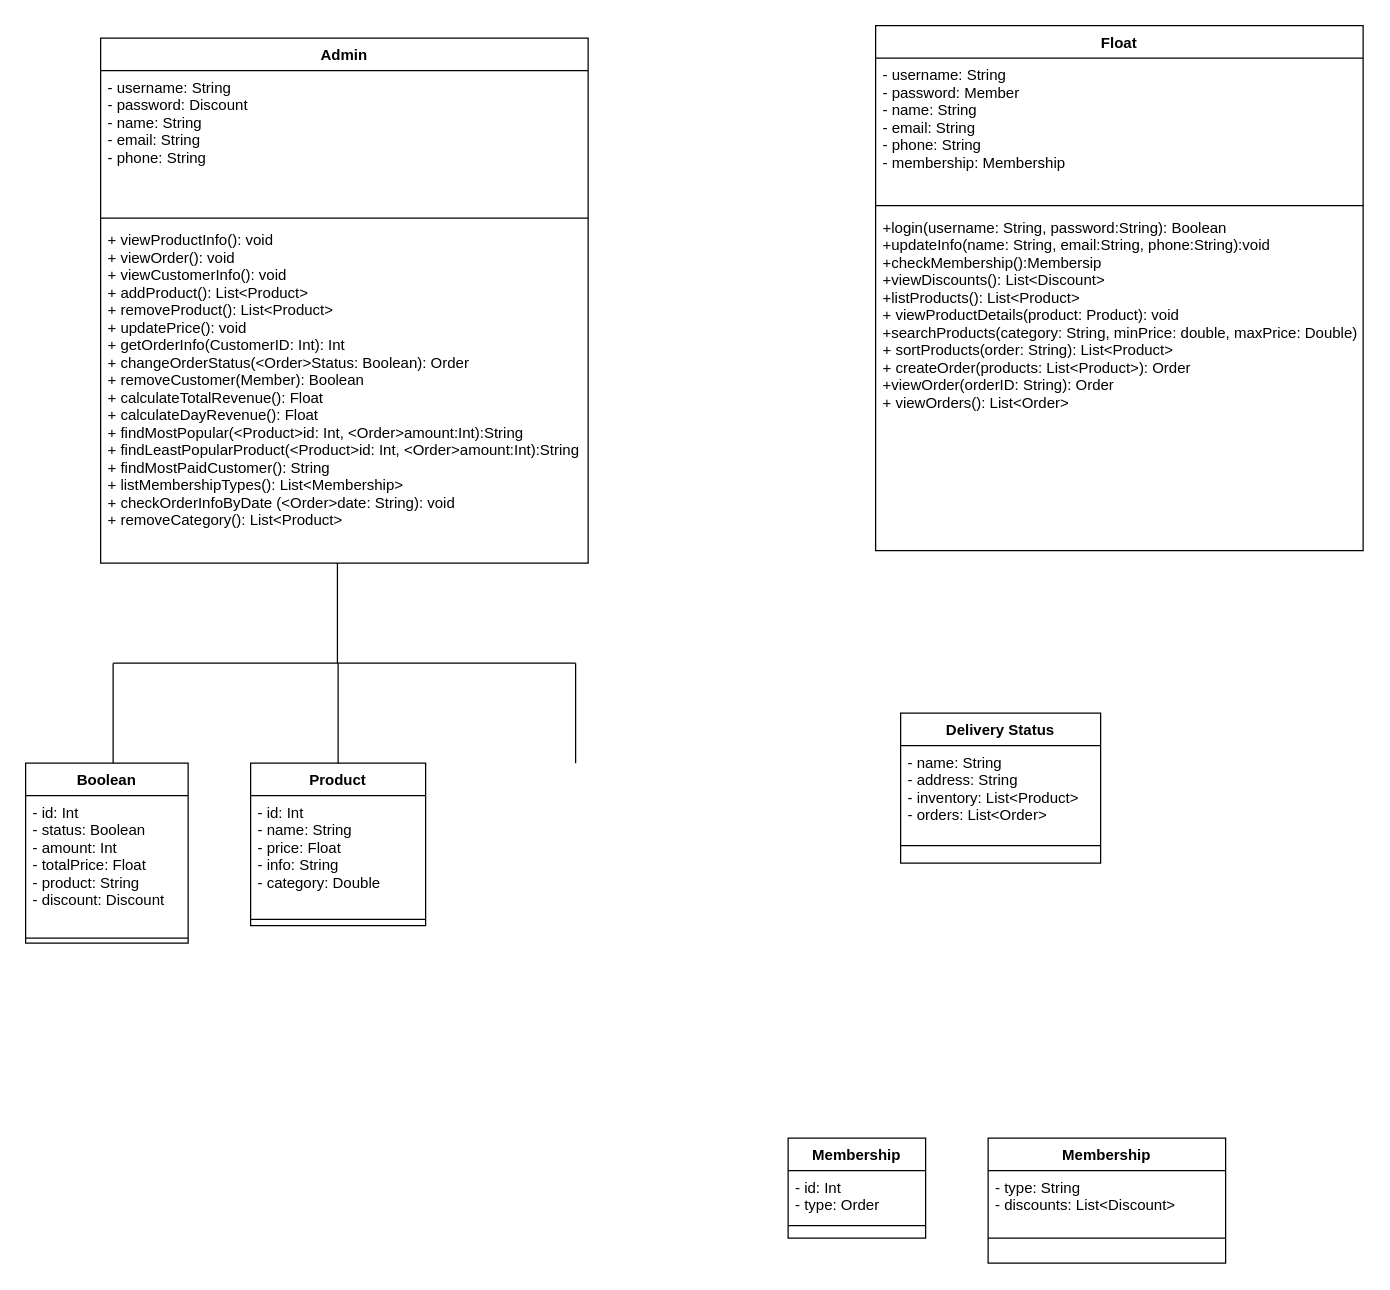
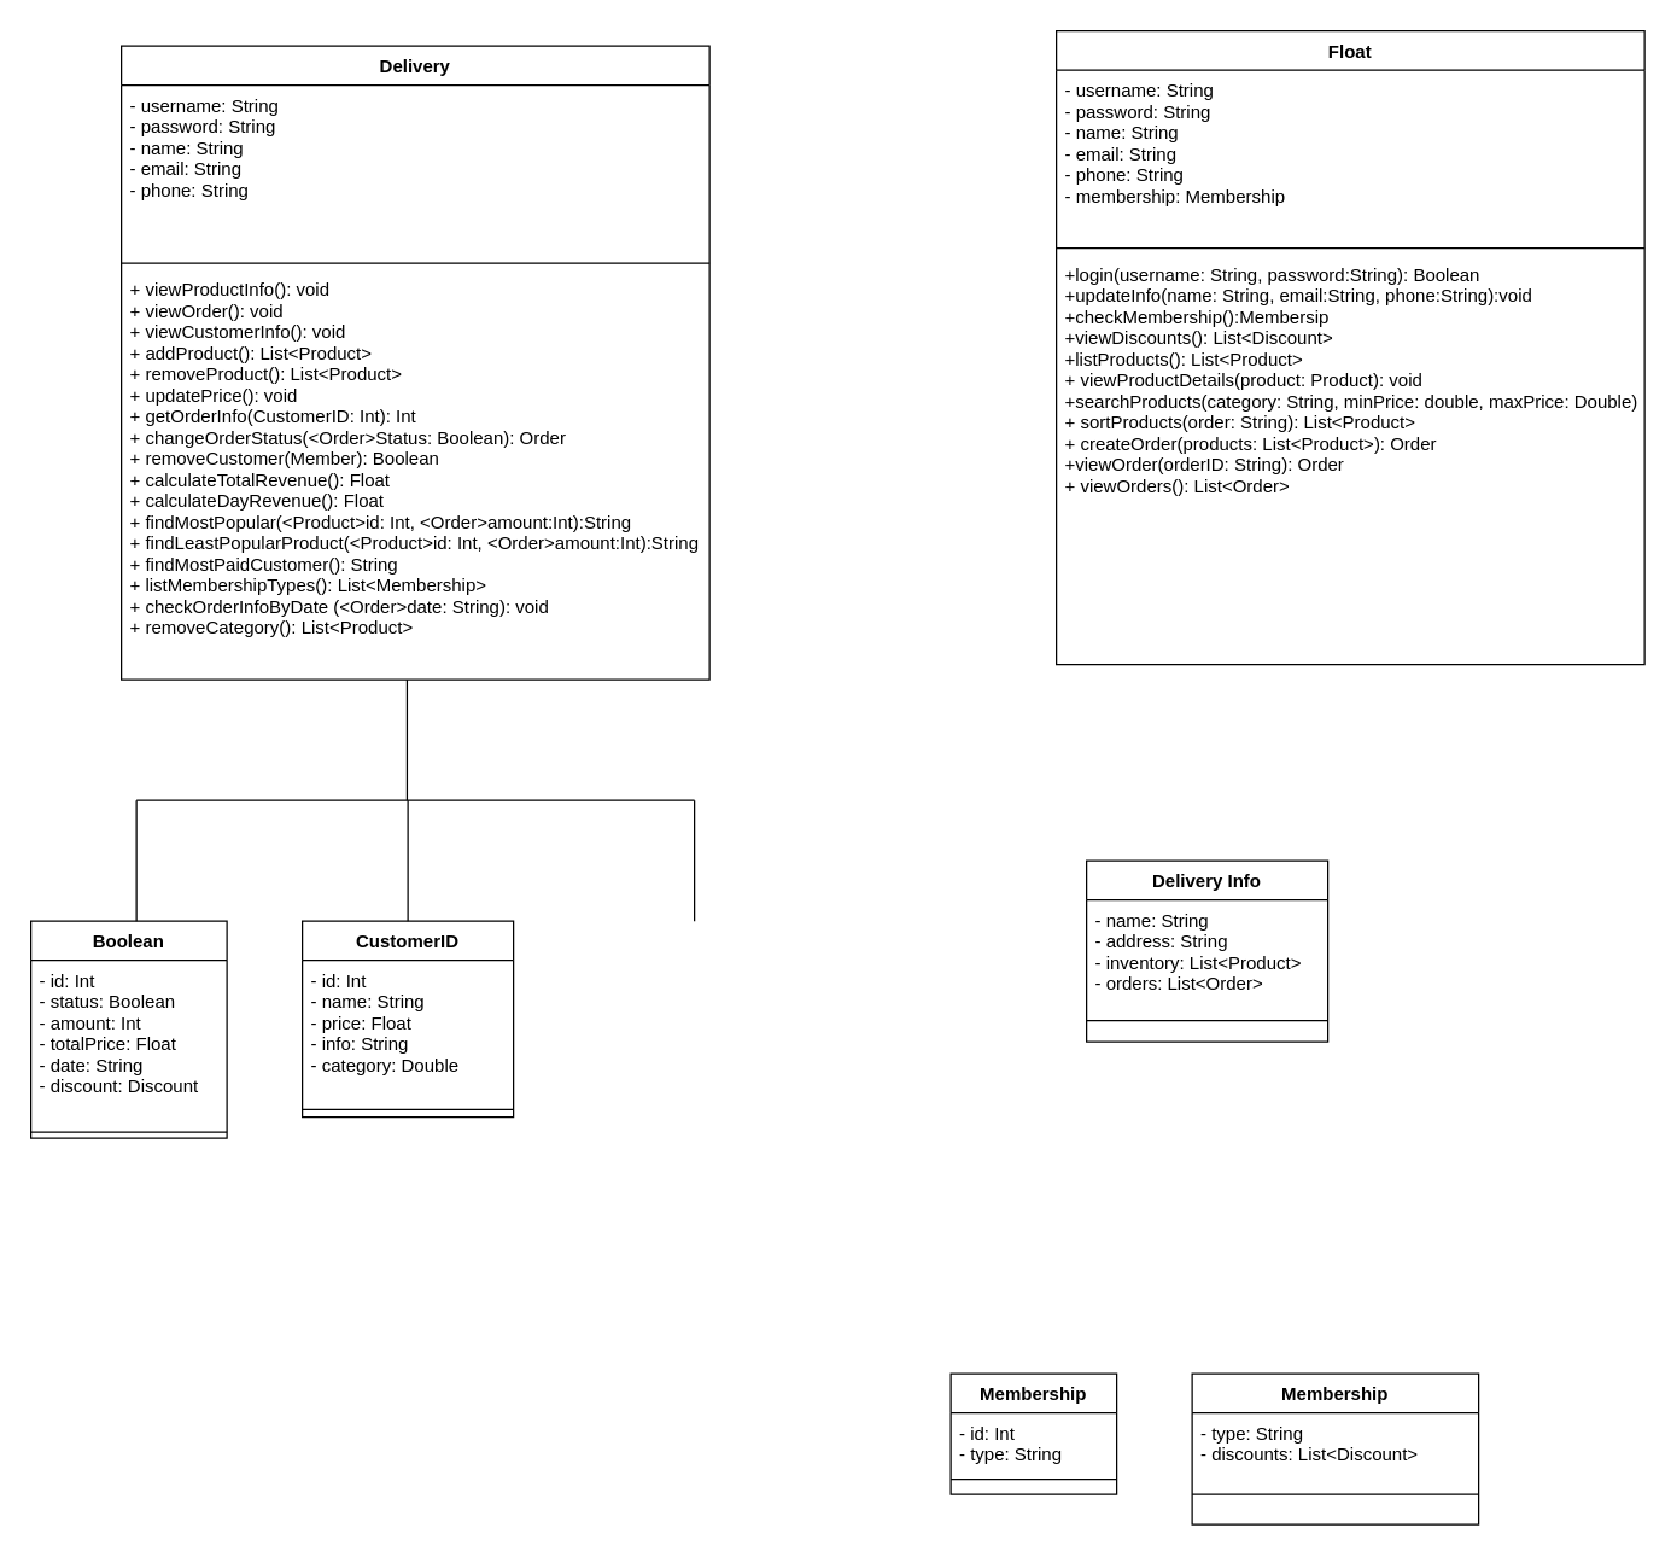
- <mxCell id="2" value="Admin" style="swimlane;fontStyle=1;align=center;verticalAlign=top;childLayout=stackLayout;horizontal=1;startSize=26;horizontalStack=0;resizeParent=1;resizeParentMax=0;resizeLast=0;collapsible=1;marginBottom=0;" vertex="1" parent="1"><mxGeometry x="80" y="30" width="390" height="420" as="geometry" /></mxCell>
+ <mxCell id="2" value="Delivery" style="swimlane;fontStyle=1;align=center;verticalAlign=top;childLayout=stackLayout;horizontal=1;startSize=26;horizontalStack=0;resizeParent=1;resizeParentMax=0;resizeLast=0;collapsible=1;marginBottom=0;" vertex="1" parent="1"><mxGeometry x="80" y="30" width="390" height="420" as="geometry" /></mxCell>
- <mxCell id="21" value="- username: String&#10;- password: Member&#10;- name: String&#10;- email: String&#10;- phone: String&#10;- membership: Membership" style="text;strokeColor=none;fillColor=none;align=left;verticalAlign=top;spacingLeft=4;spacingRight=4;overflow=hidden;rotatable=0;points=[[0,0.5],[1,0.5]];portConstraint=eastwest;" vertex="1" parent="20"><mxGeometry y="26" width="390" height="114" as="geometry" /></mxCell>
+ <mxCell id="21" value="- username: String&#10;- password: String&#10;- name: String&#10;- email: String&#10;- phone: String&#10;- membership: Membership" style="text;strokeColor=none;fillColor=none;align=left;verticalAlign=top;spacingLeft=4;spacingRight=4;overflow=hidden;rotatable=0;points=[[0,0.5],[1,0.5]];portConstraint=eastwest;" vertex="1" parent="20"><mxGeometry y="26" width="390" height="114" as="geometry" /></mxCell>
- <mxCell id="3" value="- username: String&#10;- password: Discount&#10;- name: String&#10;- email: String&#10;- phone: String&#10;" style="text;strokeColor=none;fillColor=none;align=left;verticalAlign=top;spacingLeft=4;spacingRight=4;overflow=hidden;rotatable=0;points=[[0,0.5],[1,0.5]];portConstraint=eastwest;" vertex="1" parent="2"><mxGeometry y="26" width="390" height="114" as="geometry" /></mxCell>
+ <mxCell id="3" value="- username: String&#10;- password: String&#10;- name: String&#10;- email: String&#10;- phone: String&#10;" style="text;strokeColor=none;fillColor=none;align=left;verticalAlign=top;spacingLeft=4;spacingRight=4;overflow=hidden;rotatable=0;points=[[0,0.5],[1,0.5]];portConstraint=eastwest;" vertex="1" parent="2"><mxGeometry y="26" width="390" height="114" as="geometry" /></mxCell>
- <mxCell id="24" value="Delivery Status" style="swimlane;fontStyle=1;align=center;verticalAlign=top;childLayout=stackLayout;horizontal=1;startSize=26;horizontalStack=0;resizeParent=1;resizeParentMax=0;resizeLast=0;collapsible=1;marginBottom=0;" vertex="1" parent="1"><mxGeometry x="720" y="570" width="160" height="120" as="geometry" /></mxCell>
+ <mxCell id="24" value="Delivery Info" style="swimlane;fontStyle=1;align=center;verticalAlign=top;childLayout=stackLayout;horizontal=1;startSize=26;horizontalStack=0;resizeParent=1;resizeParentMax=0;resizeLast=0;collapsible=1;marginBottom=0;" vertex="1" parent="1"><mxGeometry x="720" y="570" width="160" height="120" as="geometry" /></mxCell>
- <mxCell id="6" value="Product" style="swimlane;fontStyle=1;align=center;verticalAlign=top;childLayout=stackLayout;horizontal=1;startSize=26;horizontalStack=0;resizeParent=1;resizeParentMax=0;resizeLast=0;collapsible=1;marginBottom=0;" vertex="1" parent="1"><mxGeometry x="200" y="610" width="140" height="130" as="geometry" /></mxCell>
+ <mxCell id="6" value="CustomerID" style="swimlane;fontStyle=1;align=center;verticalAlign=top;childLayout=stackLayout;horizontal=1;startSize=26;horizontalStack=0;resizeParent=1;resizeParentMax=0;resizeLast=0;collapsible=1;marginBottom=0;" vertex="1" parent="1"><mxGeometry x="200" y="610" width="140" height="130" as="geometry" /></mxCell>
- <mxCell id="10" value="- id: Int&#10;- status: Boolean&#10;- amount: Int&#10;- totalPrice: Float&#10;- product: String&#10;- discount: Discount&#10;" style="text;strokeColor=none;fillColor=none;align=left;verticalAlign=top;spacingLeft=4;spacingRight=4;overflow=hidden;rotatable=0;points=[[0,0.5],[1,0.5]];portConstraint=eastwest;" vertex="1" parent="9"><mxGeometry y="26" width="130" height="110" as="geometry" /></mxCell>
+ <mxCell id="10" value="- id: Int&#10;- status: Boolean&#10;- amount: Int&#10;- totalPrice: Float&#10;- date: String&#10;- discount: Discount&#10;" style="text;strokeColor=none;fillColor=none;align=left;verticalAlign=top;spacingLeft=4;spacingRight=4;overflow=hidden;rotatable=0;points=[[0,0.5],[1,0.5]];portConstraint=eastwest;" vertex="1" parent="9"><mxGeometry y="26" width="130" height="110" as="geometry" /></mxCell>
- <mxCell id="13" value="- id: Int&#10;- type: Order" style="text;strokeColor=none;fillColor=none;align=left;verticalAlign=top;spacingLeft=4;spacingRight=4;overflow=hidden;rotatable=0;points=[[0,0.5],[1,0.5]];portConstraint=eastwest;" vertex="1" parent="12"><mxGeometry y="26" width="110" height="34" as="geometry" /></mxCell>
+ <mxCell id="13" value="- id: Int&#10;- type: String" style="text;strokeColor=none;fillColor=none;align=left;verticalAlign=top;spacingLeft=4;spacingRight=4;overflow=hidden;rotatable=0;points=[[0,0.5],[1,0.5]];portConstraint=eastwest;" vertex="1" parent="12"><mxGeometry y="26" width="110" height="34" as="geometry" /></mxCell>
